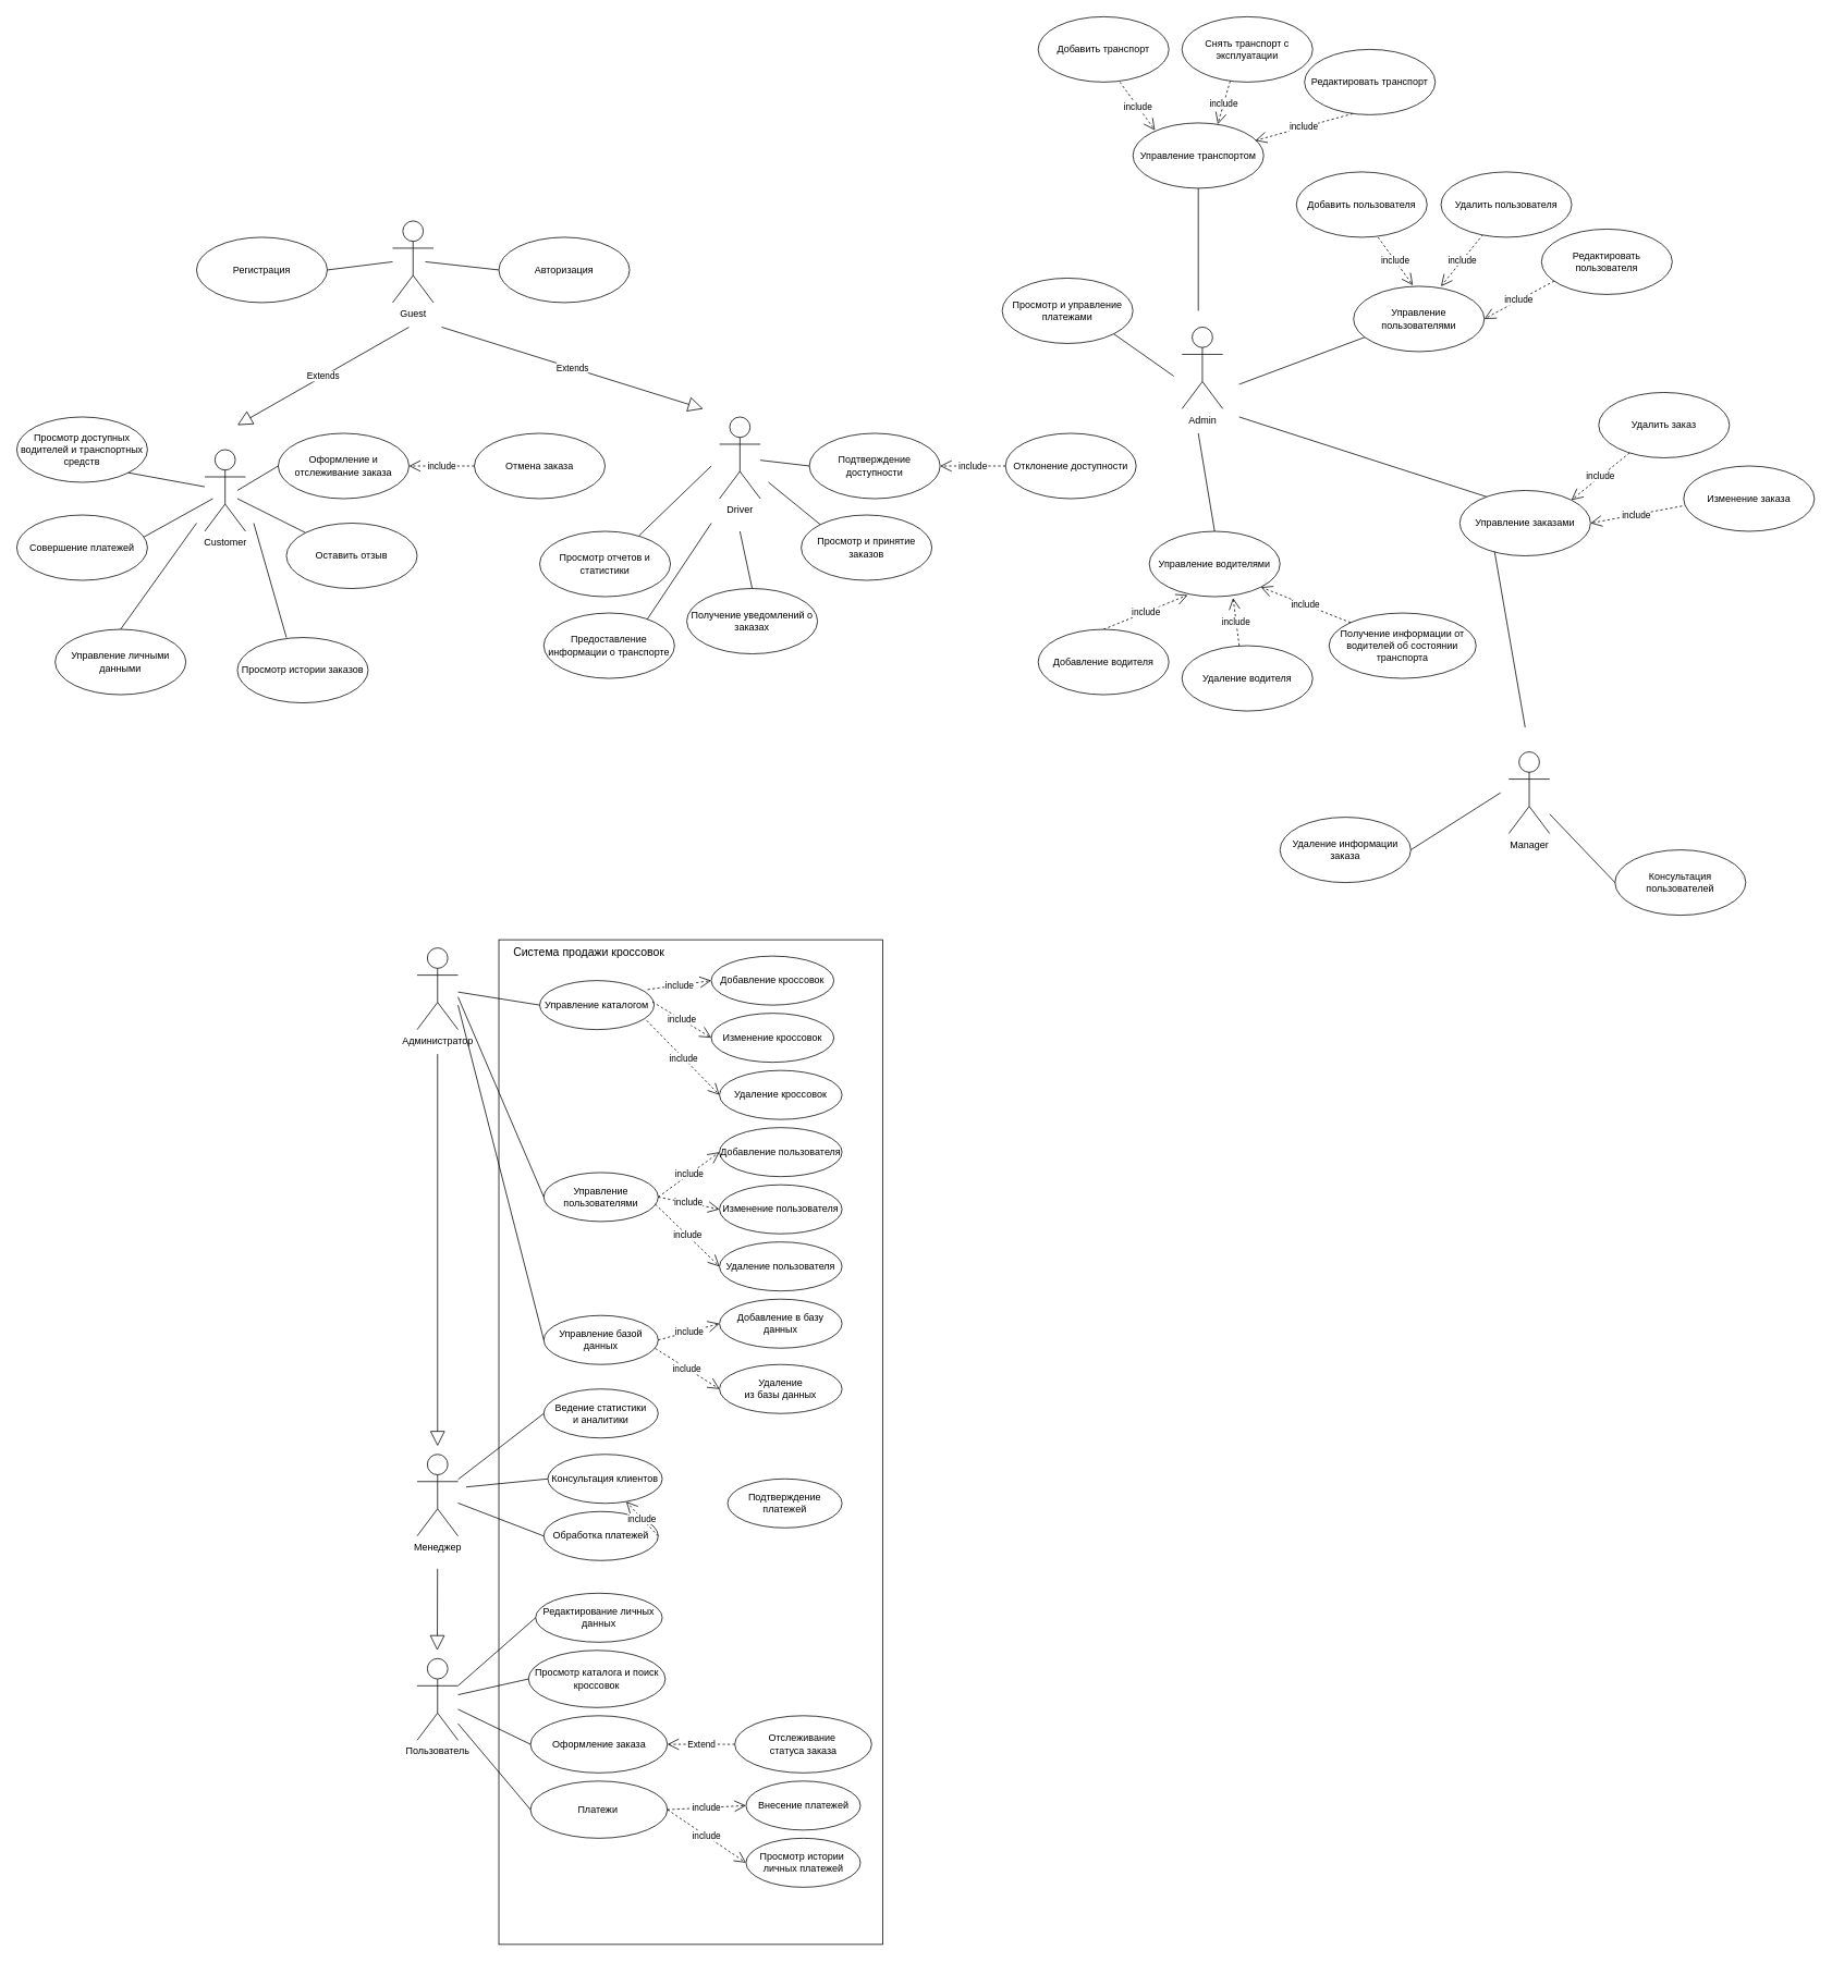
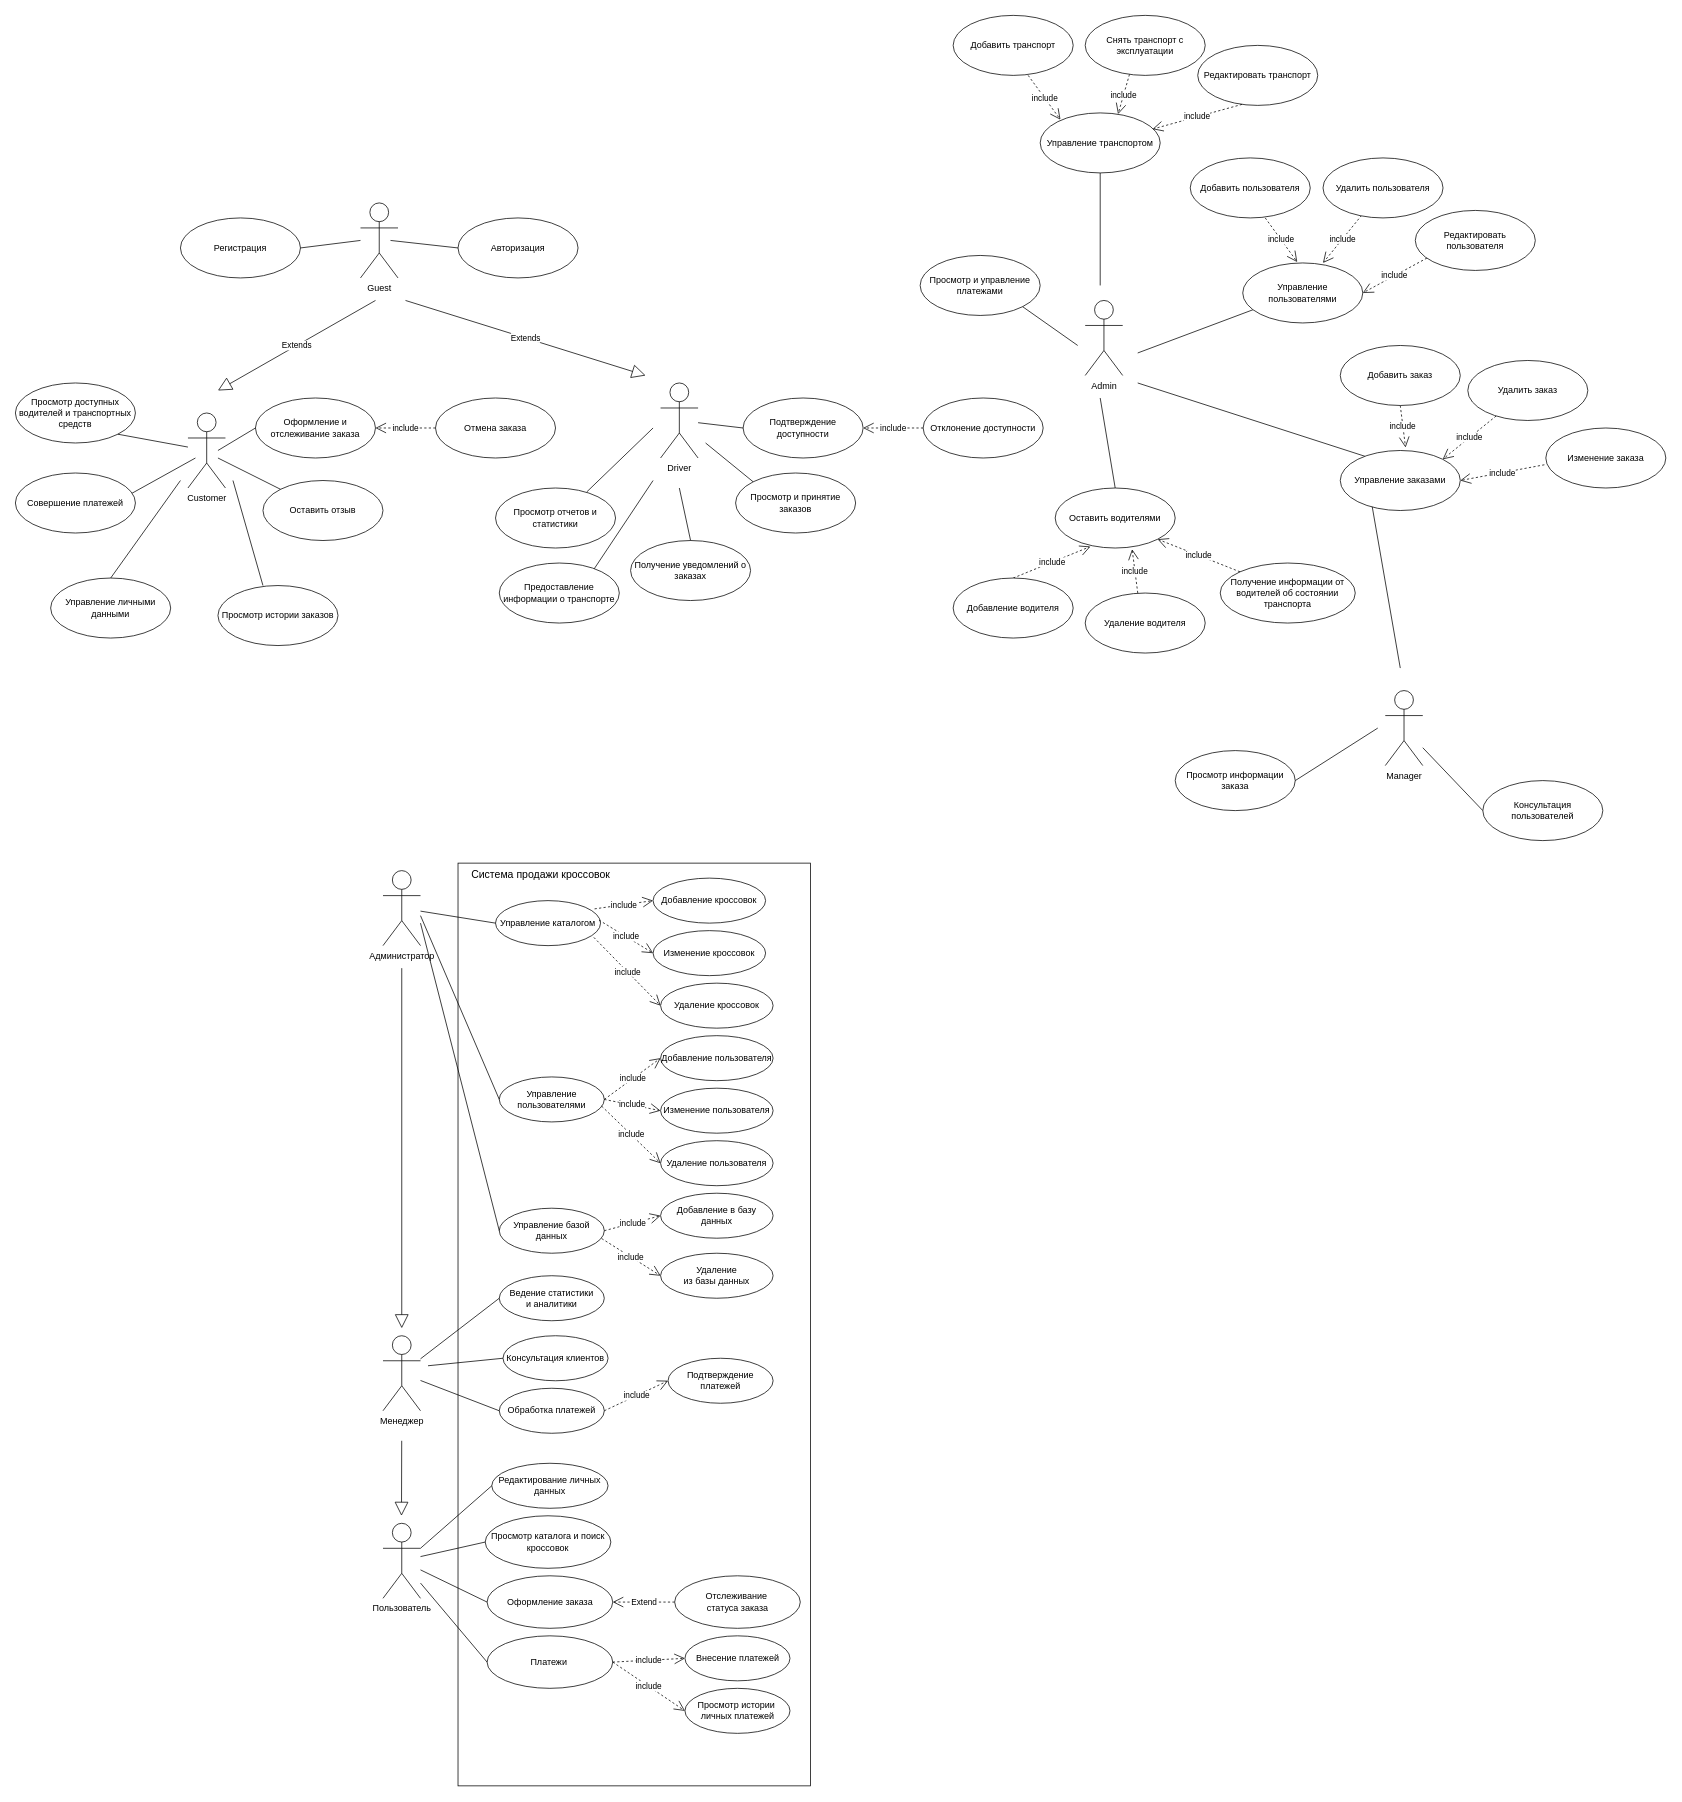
+ <mxCell id="61" value="Добавить заказ" style="ellipse;whiteSpace=wrap;html=1;" parent="1" vertex="1"><mxGeometry x="1786" y="460" width="160" height="80" as="geometry" /></mxCell>
+ <mxCell id="60" value="include" style="endArrow=open;endSize=12;dashed=1;html=1;rounded=0;entryX=0.544;entryY=-0.05;entryDx=0;entryDy=0;entryPerimeter=0;exitX=0.5;exitY=1;exitDx=0;exitDy=0;" parent="1" source="61" target="59" edge="1"><mxGeometry width="160" relative="1" as="geometry"><mxPoint x="1916" y="540" as="sourcePoint" /><mxPoint x="1959" y="599" as="targetPoint" /></mxGeometry></mxCell>
- <mxCell id="68" value="Управление водителями" style="ellipse;whiteSpace=wrap;html=1;" parent="1" vertex="1"><mxGeometry x="1406" y="650" width="160" height="80" as="geometry" /></mxCell>
+ <mxCell id="68" value="Оставить водителями" style="ellipse;whiteSpace=wrap;html=1;" parent="1" vertex="1"><mxGeometry x="1406" y="650" width="160" height="80" as="geometry" /></mxCell>
- <mxCell id="55" value="Удаление информации заказа" style="ellipse;whiteSpace=wrap;html=1;" parent="1" vertex="1"><mxGeometry x="1566" y="1000" width="160" height="80" as="geometry" /></mxCell>
+ <mxCell id="55" value="Просмотр информации заказа" style="ellipse;whiteSpace=wrap;html=1;" parent="1" vertex="1"><mxGeometry x="1566" y="1000" width="160" height="80" as="geometry" /></mxCell>
- <mxCell id="113" value="include" style="endArrow=open;endSize=12;dashed=1;html=1;rounded=0;exitX=1;exitY=0.5;exitDx=0;exitDy=0;" edge="1" parent="1" source="109" target="108"><mxGeometry width="160" relative="1" as="geometry"><mxPoint x="815" y="1650" as="sourcePoint" /><mxPoint x="890" y="1630" as="targetPoint" /></mxGeometry></mxCell>
+ <mxCell id="113" value="include" style="endArrow=open;endSize=12;dashed=1;html=1;rounded=0;exitX=1;exitY=0.5;exitDx=0;exitDy=0;entryX=0;entryY=0.5;entryDx=0;entryDy=0;" edge="1" parent="1" source="109" target="114"><mxGeometry width="160" relative="1" as="geometry"><mxPoint x="815" y="1650" as="sourcePoint" /><mxPoint x="890" y="1630" as="targetPoint" /></mxGeometry></mxCell>
